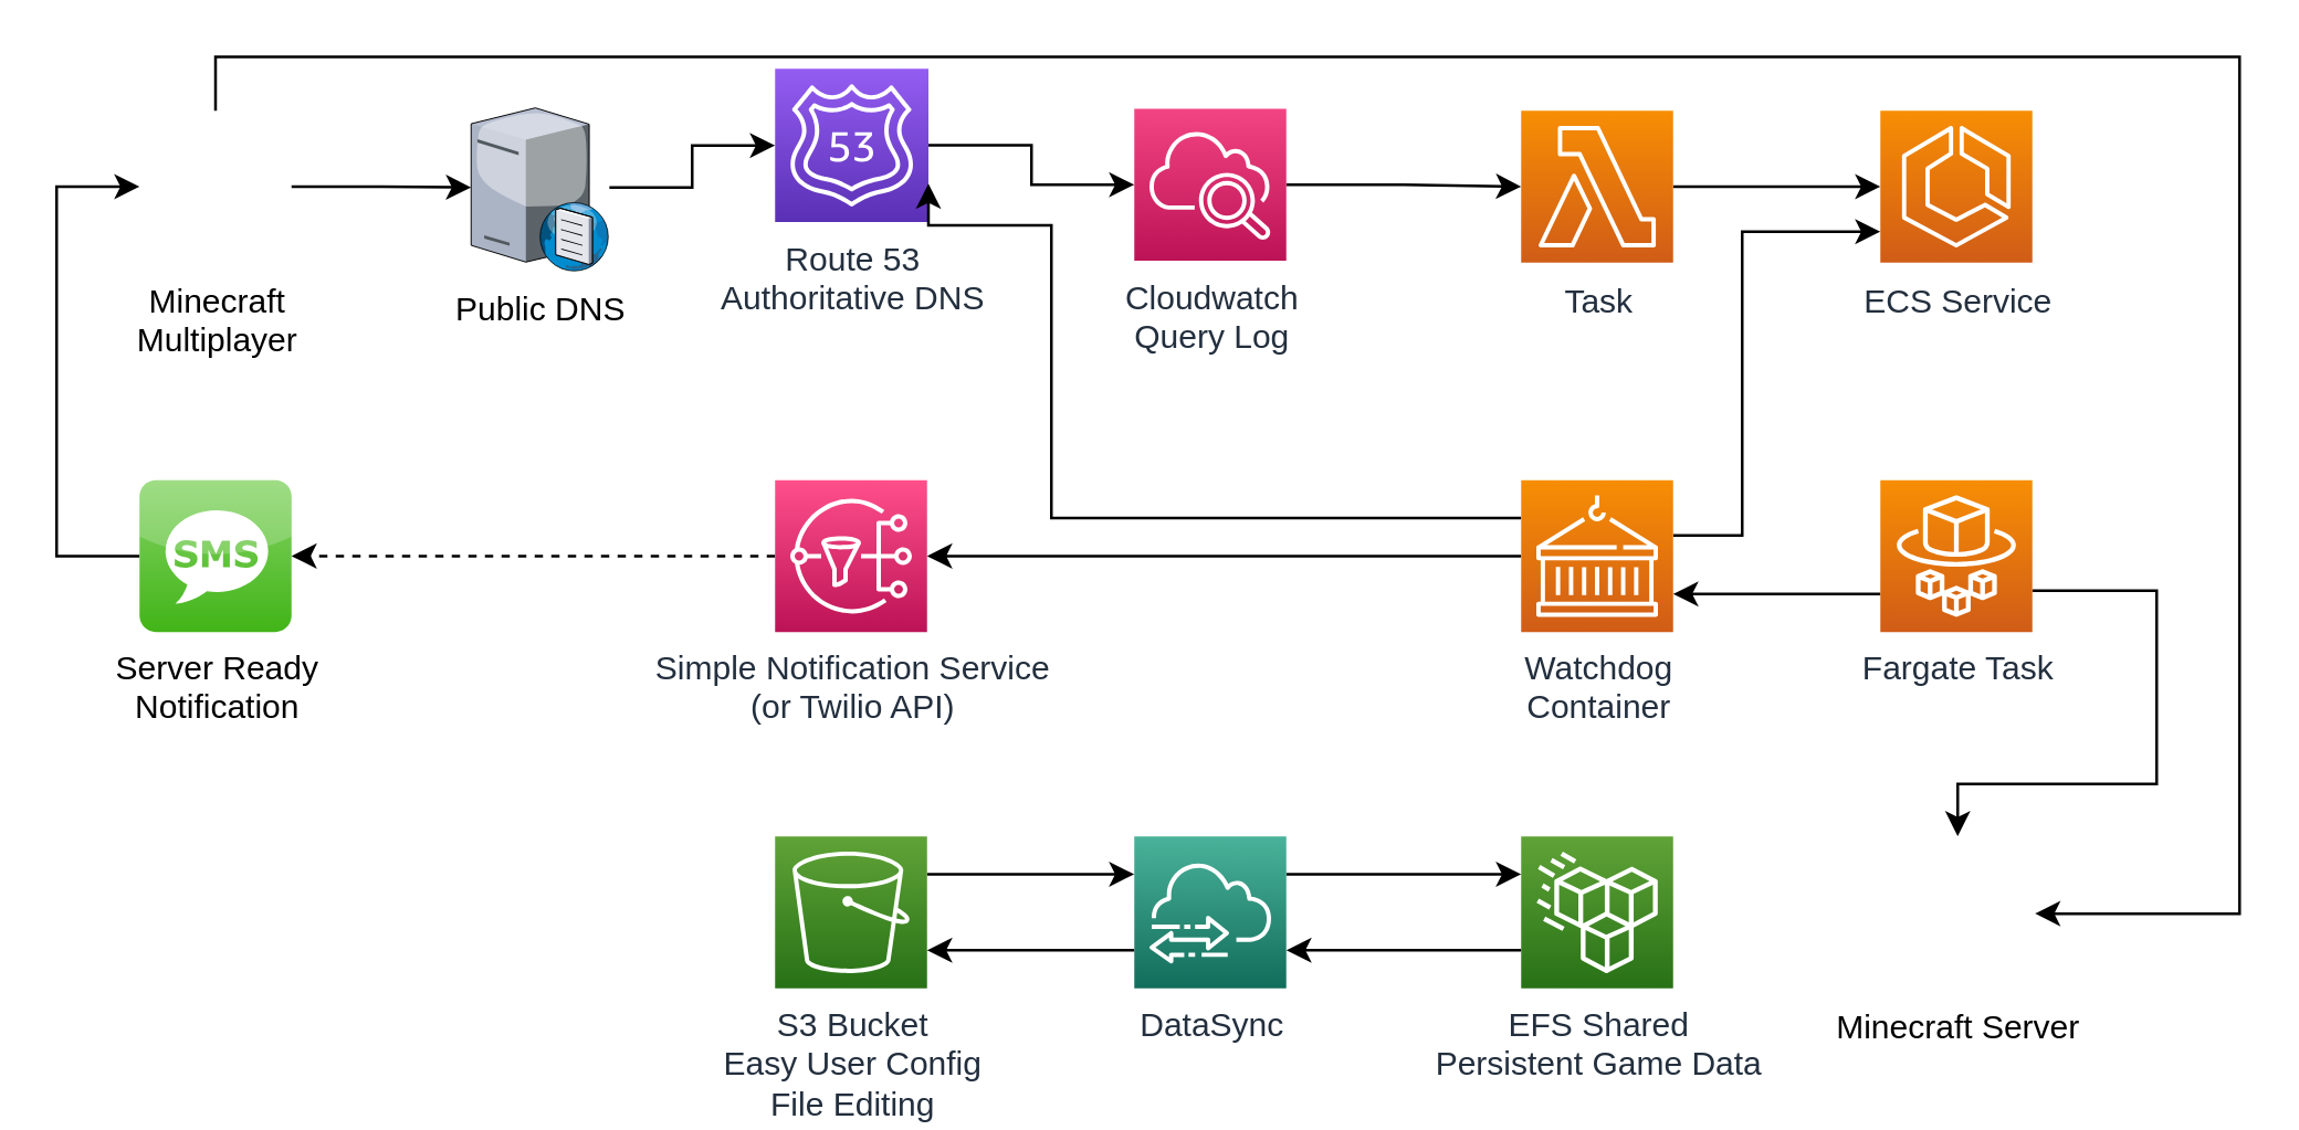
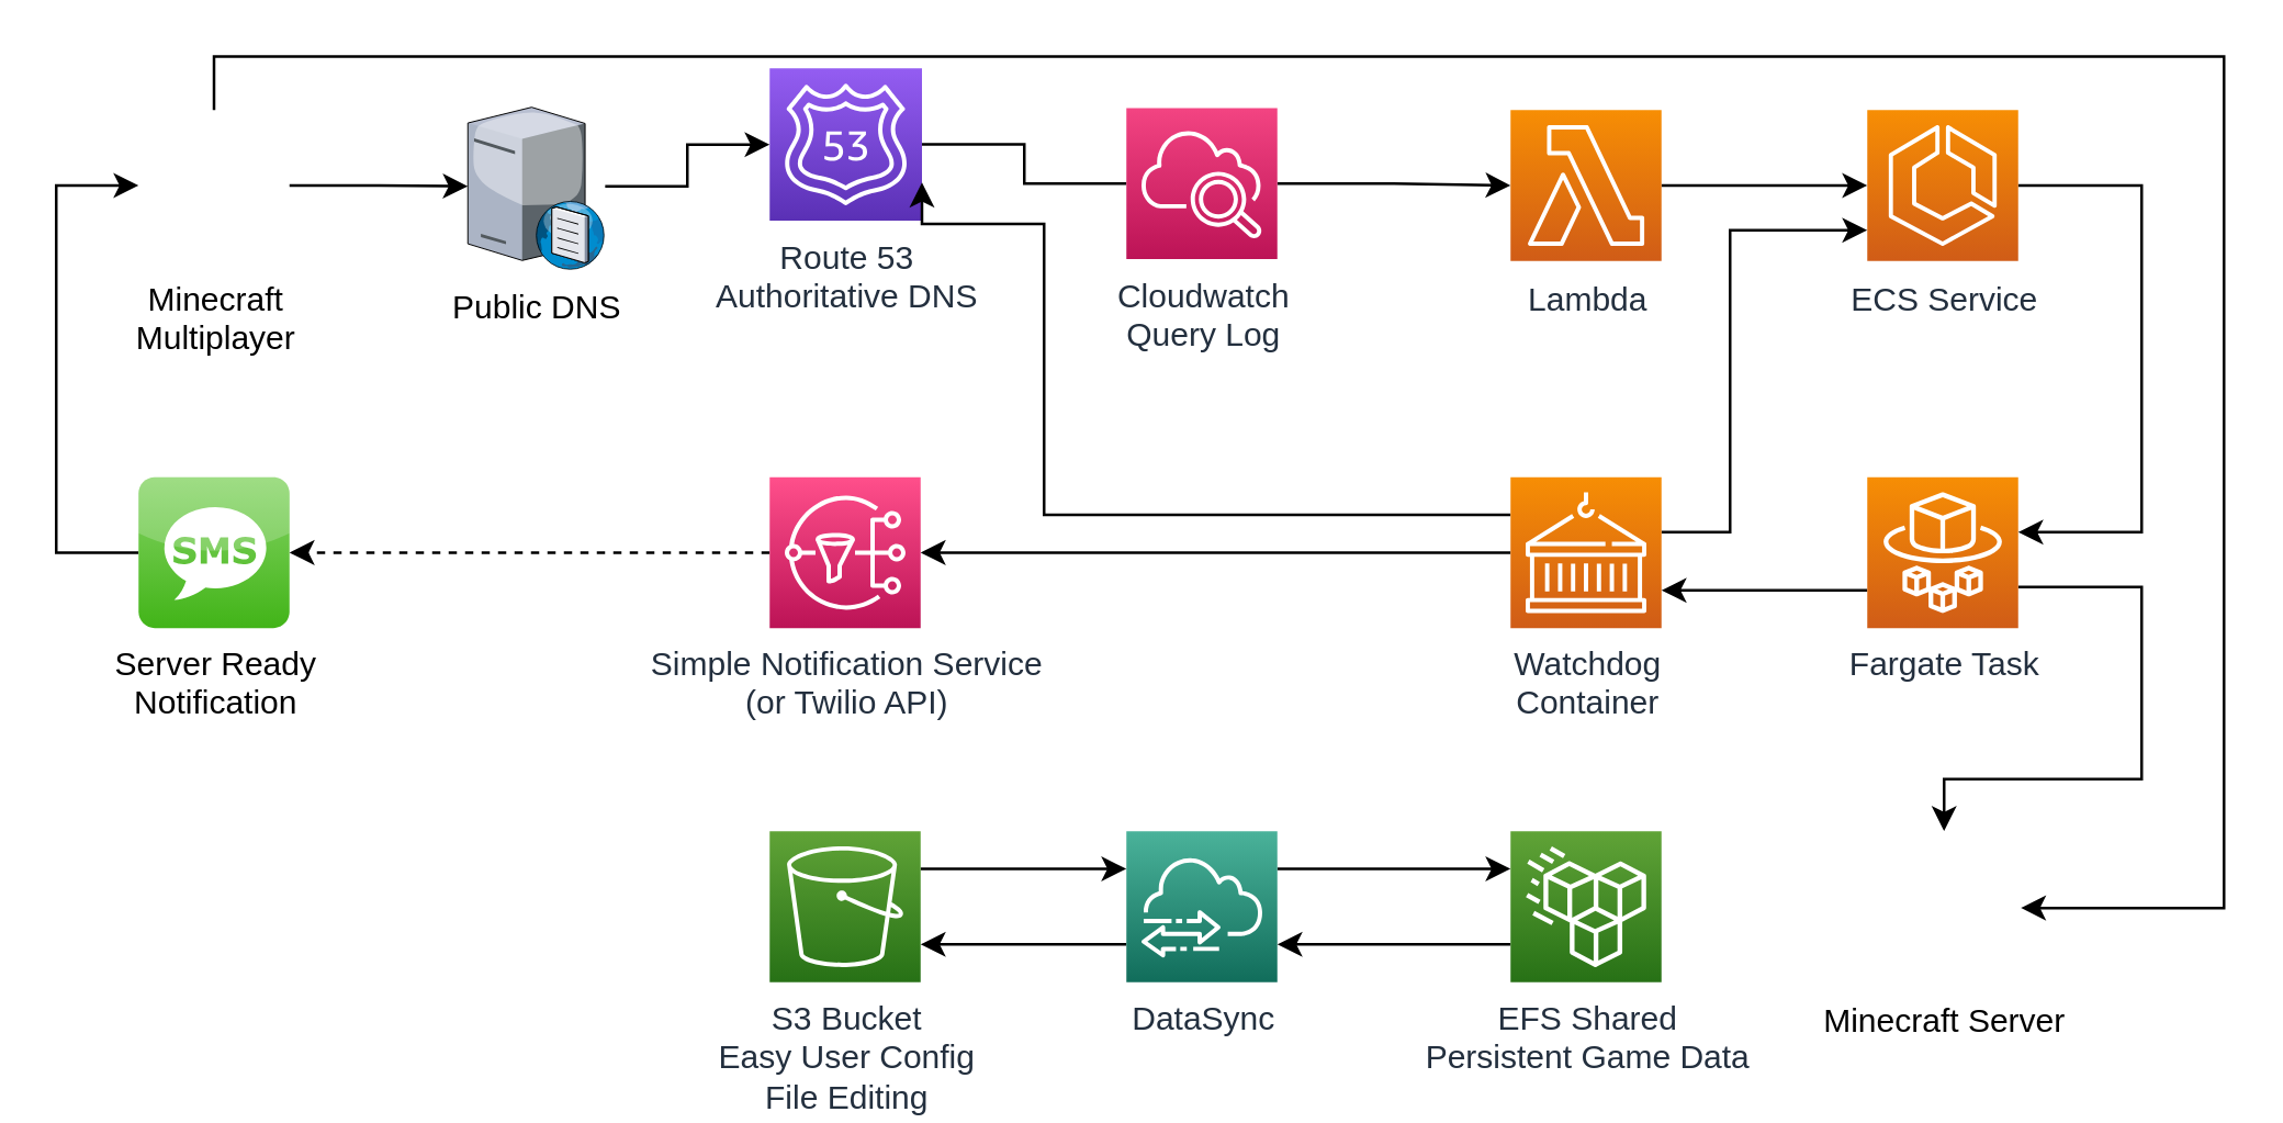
- <mxCell id="5" style="edgeStyle=orthogonalEdgeStyle;rounded=0;orthogonalLoop=1;jettySize=auto;html=1;exitX=1;exitY=0.5;exitDx=0;exitDy=0;exitPerimeter=0;" parent="1" source="6" target="8" edge="1"><mxGeometry relative="1" as="geometry" /></mxCell>
+ <mxCell id="5" style="edgeStyle=orthogonalEdgeStyle;rounded=0;orthogonalLoop=1;jettySize=auto;html=1;exitX=1;exitY=0.5;exitDx=0;exitDy=0;exitPerimeter=0;endArrow=none;" parent="1" source="6" target="8" edge="1"><mxGeometry relative="1" as="geometry" /></mxCell>
- <mxCell id="10" value="Task" style="points=[[0,0,0],[0.25,0,0],[0.5,0,0],[0.75,0,0],[1,0,0],[0,1,0],[0.25,1,0],[0.5,1,0],[0.75,1,0],[1,1,0],[0,0.25,0],[0,0.5,0],[0,0.75,0],[1,0.25,0],[1,0.5,0],[1,0.75,0]];outlineConnect=0;fontColor=#232F3E;gradientColor=#F78E04;gradientDirection=north;fillColor=#D05C17;strokeColor=#ffffff;dashed=0;verticalLabelPosition=bottom;verticalAlign=top;align=center;html=1;fontSize=12;fontStyle=0;aspect=fixed;shape=mxgraph.aws4.resourceIcon;resIcon=mxgraph.aws4.lambda;" parent="1" vertex="1"><mxGeometry x="550" y="39.5" width="55" height="55" as="geometry" /></mxCell>
+ <mxCell id="10" value="Lambda" style="points=[[0,0,0],[0.25,0,0],[0.5,0,0],[0.75,0,0],[1,0,0],[0,1,0],[0.25,1,0],[0.5,1,0],[0.75,1,0],[1,1,0],[0,0.25,0],[0,0.5,0],[0,0.75,0],[1,0.25,0],[1,0.5,0],[1,0.75,0]];outlineConnect=0;fontColor=#232F3E;gradientColor=#F78E04;gradientDirection=north;fillColor=#D05C17;strokeColor=#ffffff;dashed=0;verticalLabelPosition=bottom;verticalAlign=top;align=center;html=1;fontSize=12;fontStyle=0;aspect=fixed;shape=mxgraph.aws4.resourceIcon;resIcon=mxgraph.aws4.lambda;" parent="1" vertex="1"><mxGeometry x="550" y="39.5" width="55" height="55" as="geometry" /></mxCell>
+ <mxCell id="11" style="edgeStyle=orthogonalEdgeStyle;rounded=0;orthogonalLoop=1;jettySize=auto;html=1;exitX=1;exitY=0.5;exitDx=0;exitDy=0;exitPerimeter=0;" parent="1" source="12" target="17" edge="1"><mxGeometry relative="1" as="geometry"><Array as="points"><mxPoint x="780" y="67.25" /><mxPoint x="780" y="193.25" /></Array></mxGeometry></mxCell>
